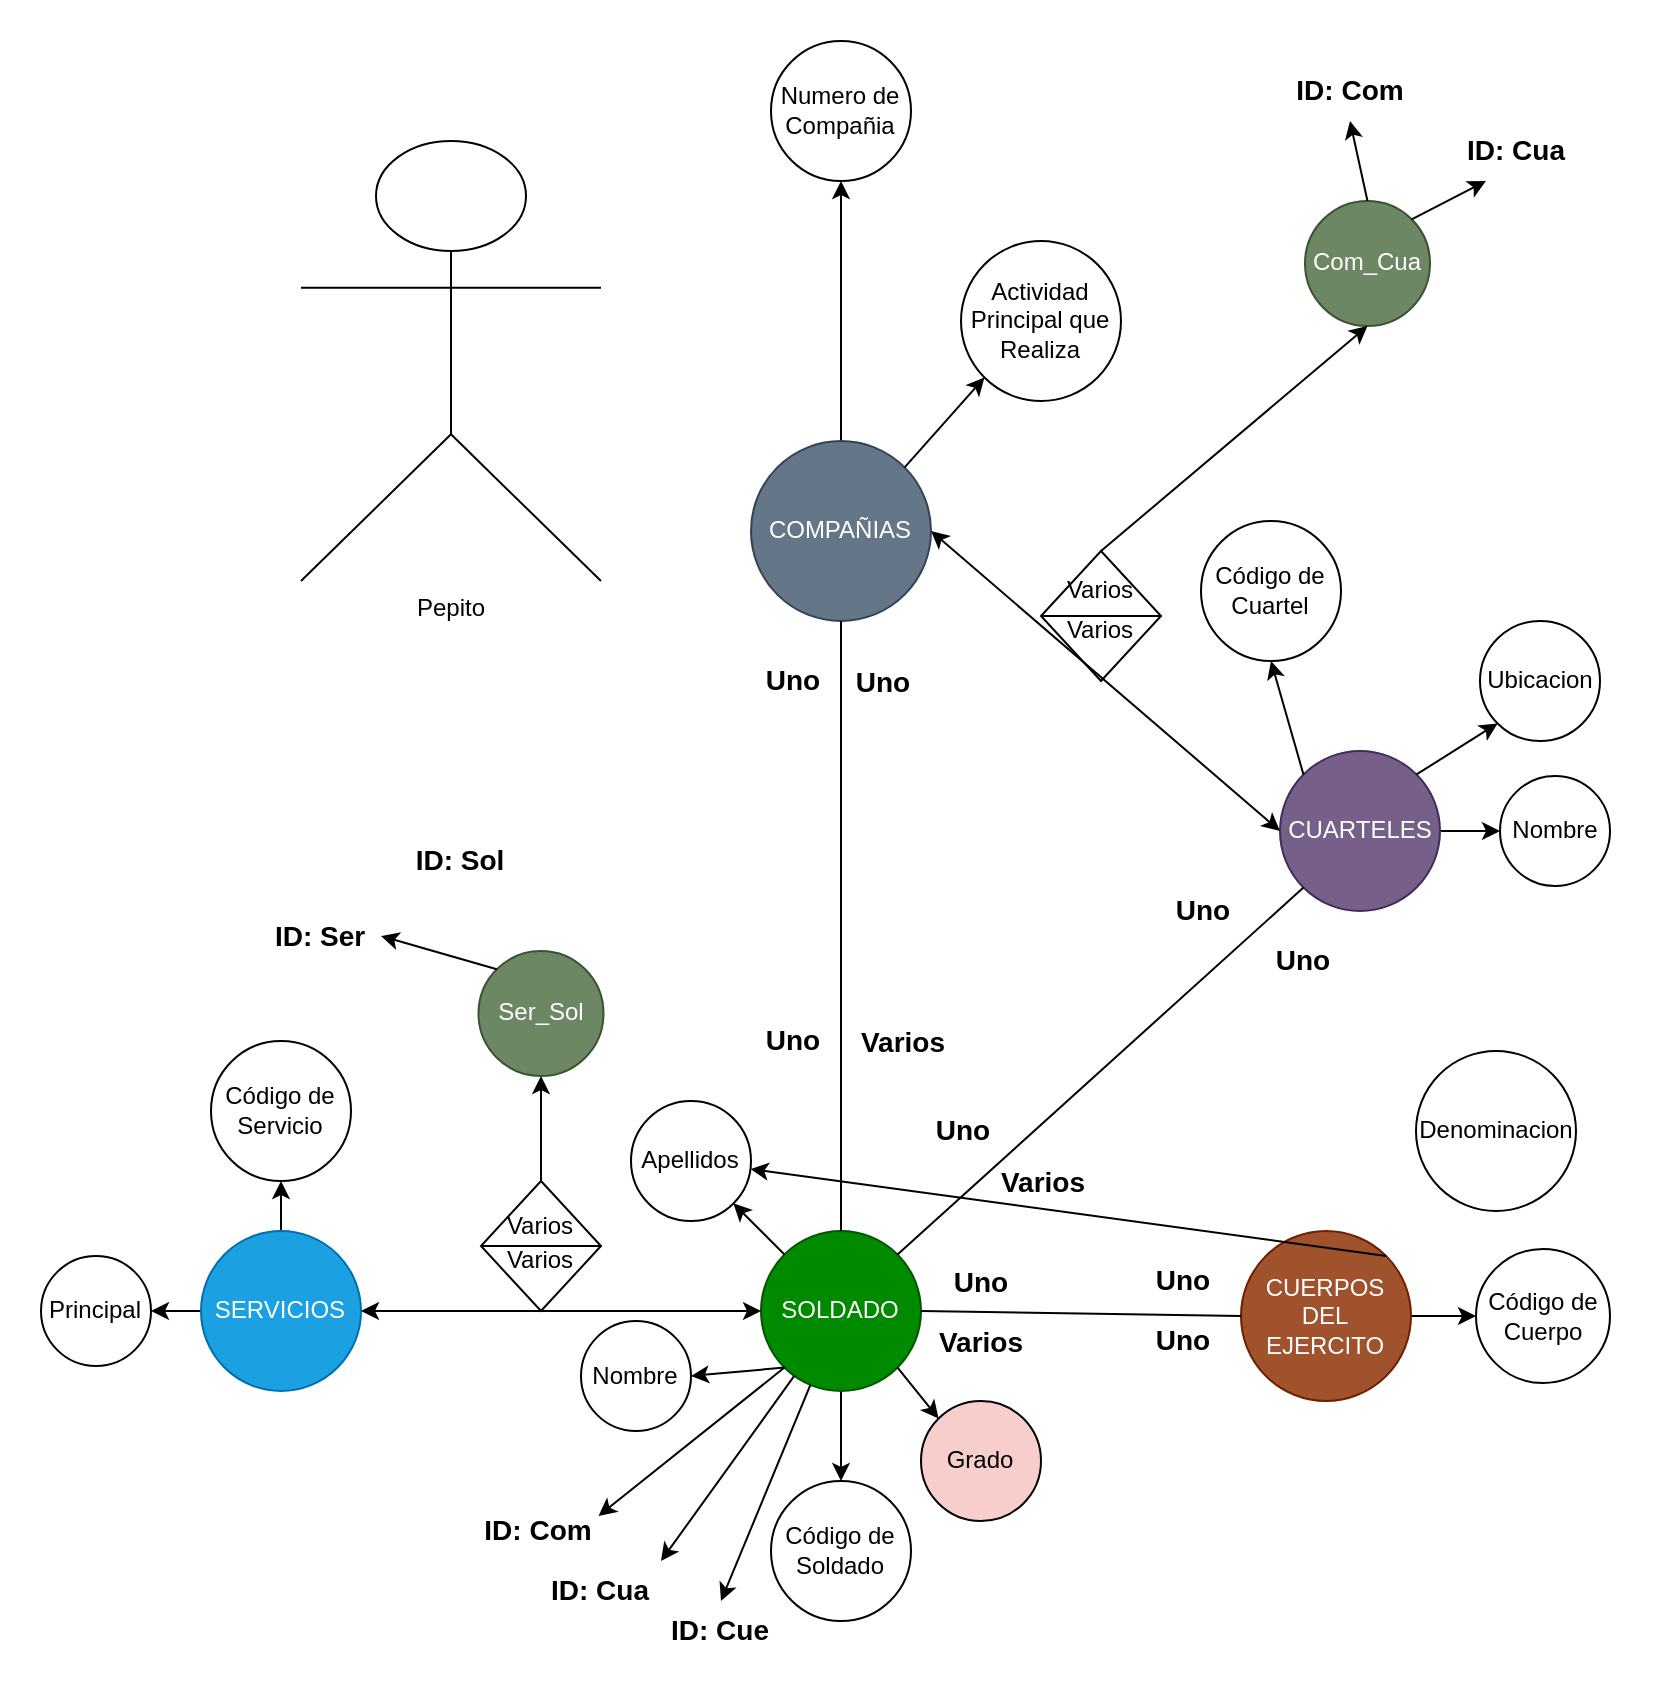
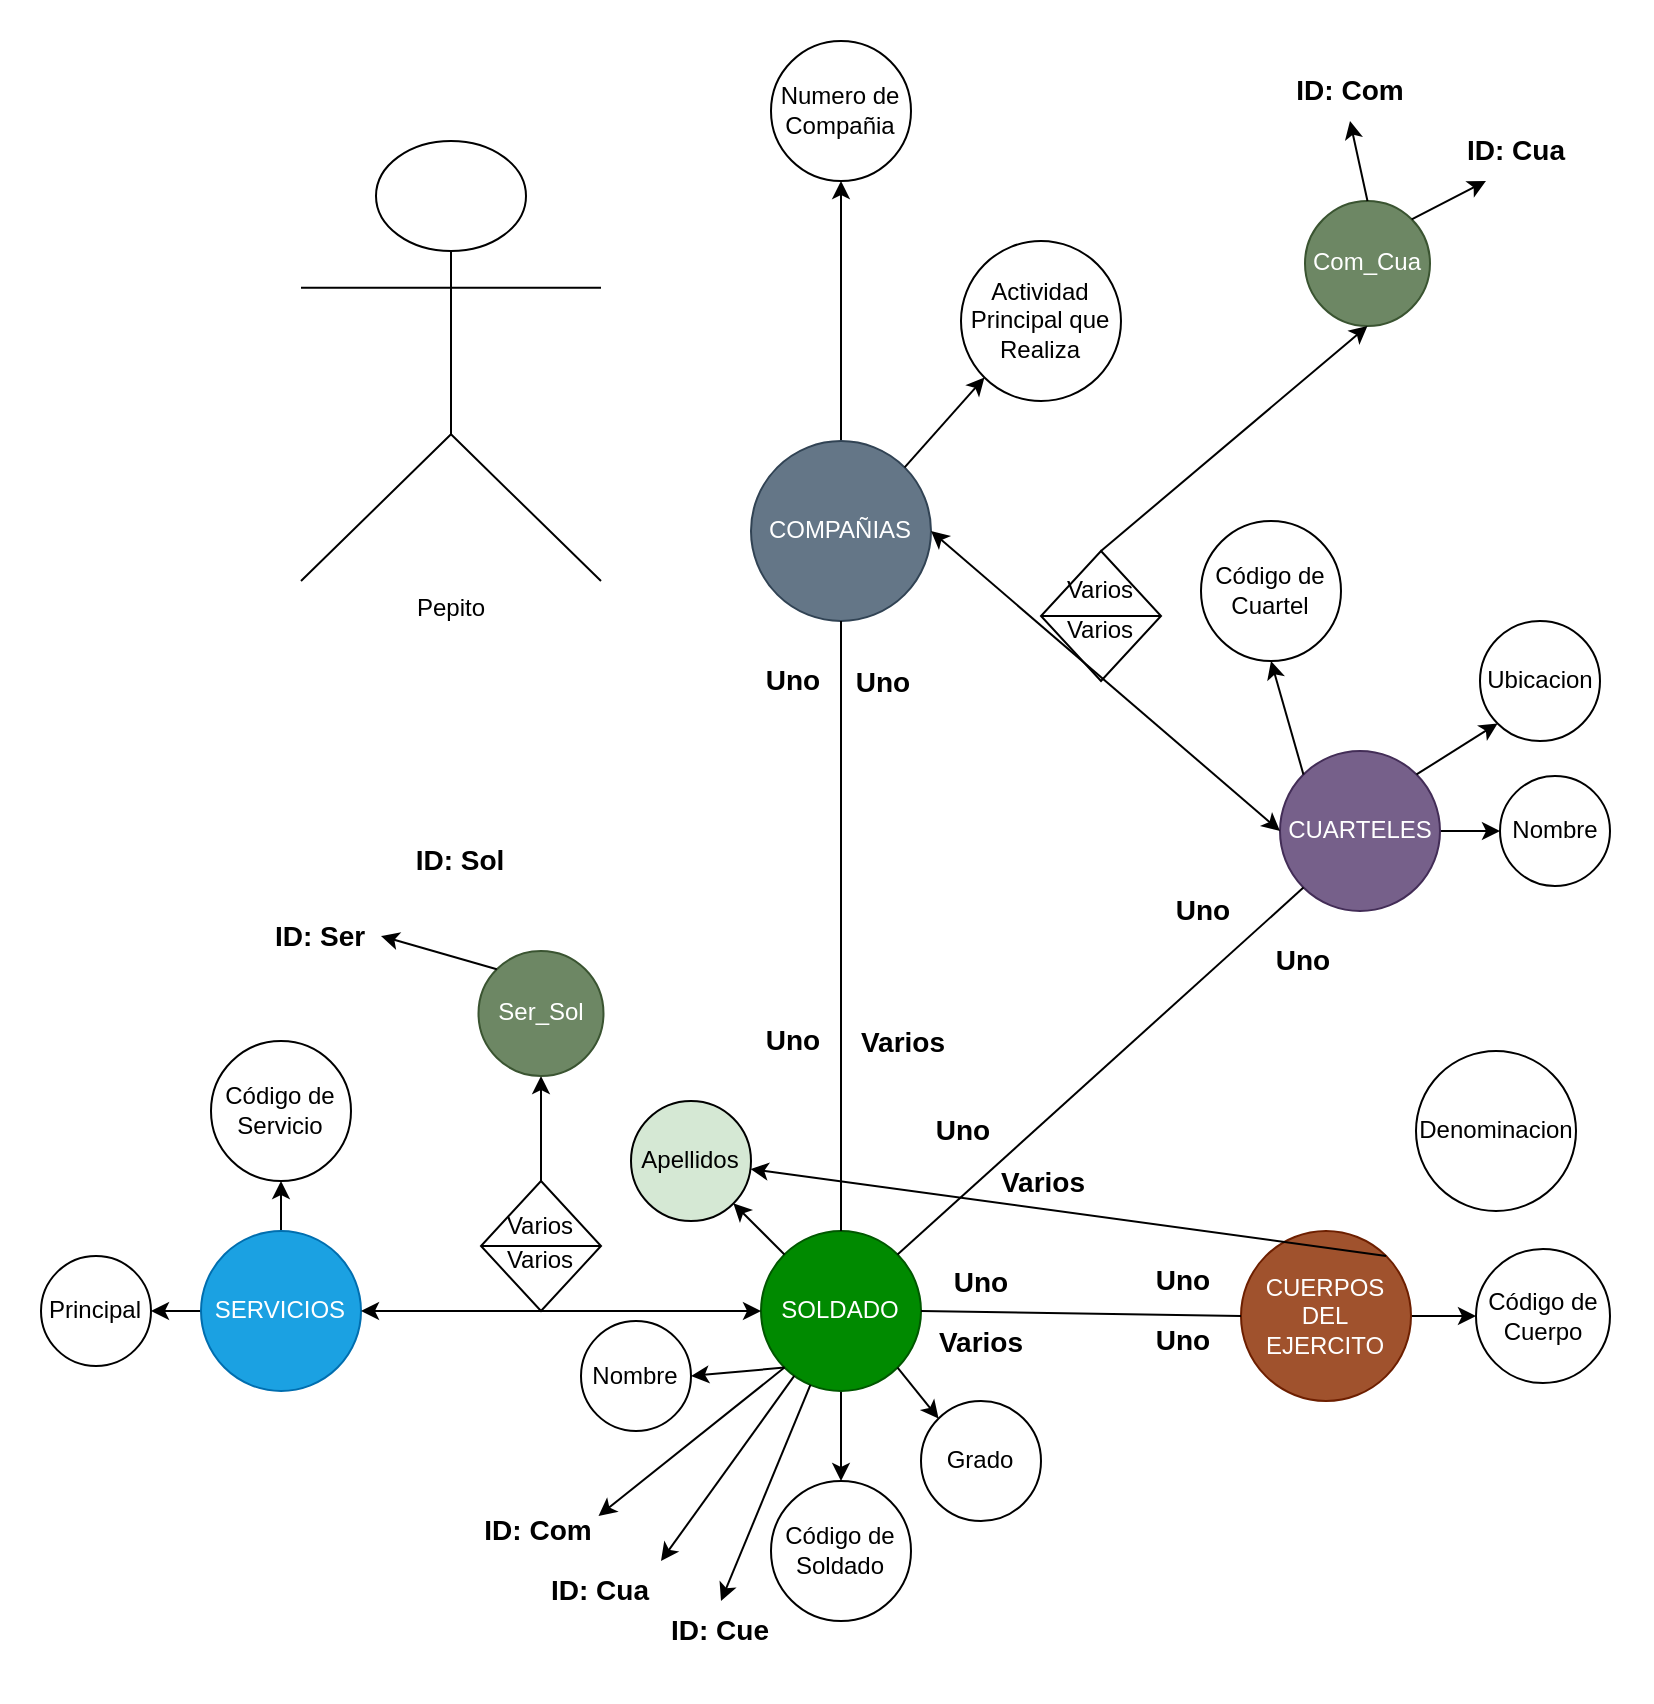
- <mxCell id="6" value="Apellidos" style="ellipse;whiteSpace=wrap;html=1;aspect=fixed;" vertex="1" parent="1"><mxGeometry x="315" y="550" width="60" height="60" as="geometry" /></mxCell>
+ <mxCell id="6" value="Apellidos" style="ellipse;whiteSpace=wrap;html=1;aspect=fixed;fillColor=#d5e8d4;" vertex="1" parent="1"><mxGeometry x="315" y="550" width="60" height="60" as="geometry" /></mxCell>
- <mxCell id="7" value="Grado" style="ellipse;whiteSpace=wrap;html=1;aspect=fixed;fillColor=#f8cecc;" vertex="1" parent="1"><mxGeometry x="460" y="700" width="60" height="60" as="geometry" /></mxCell>
+ <mxCell id="7" value="Grado" style="ellipse;whiteSpace=wrap;html=1;aspect=fixed;" vertex="1" parent="1"><mxGeometry x="460" y="700" width="60" height="60" as="geometry" /></mxCell>
